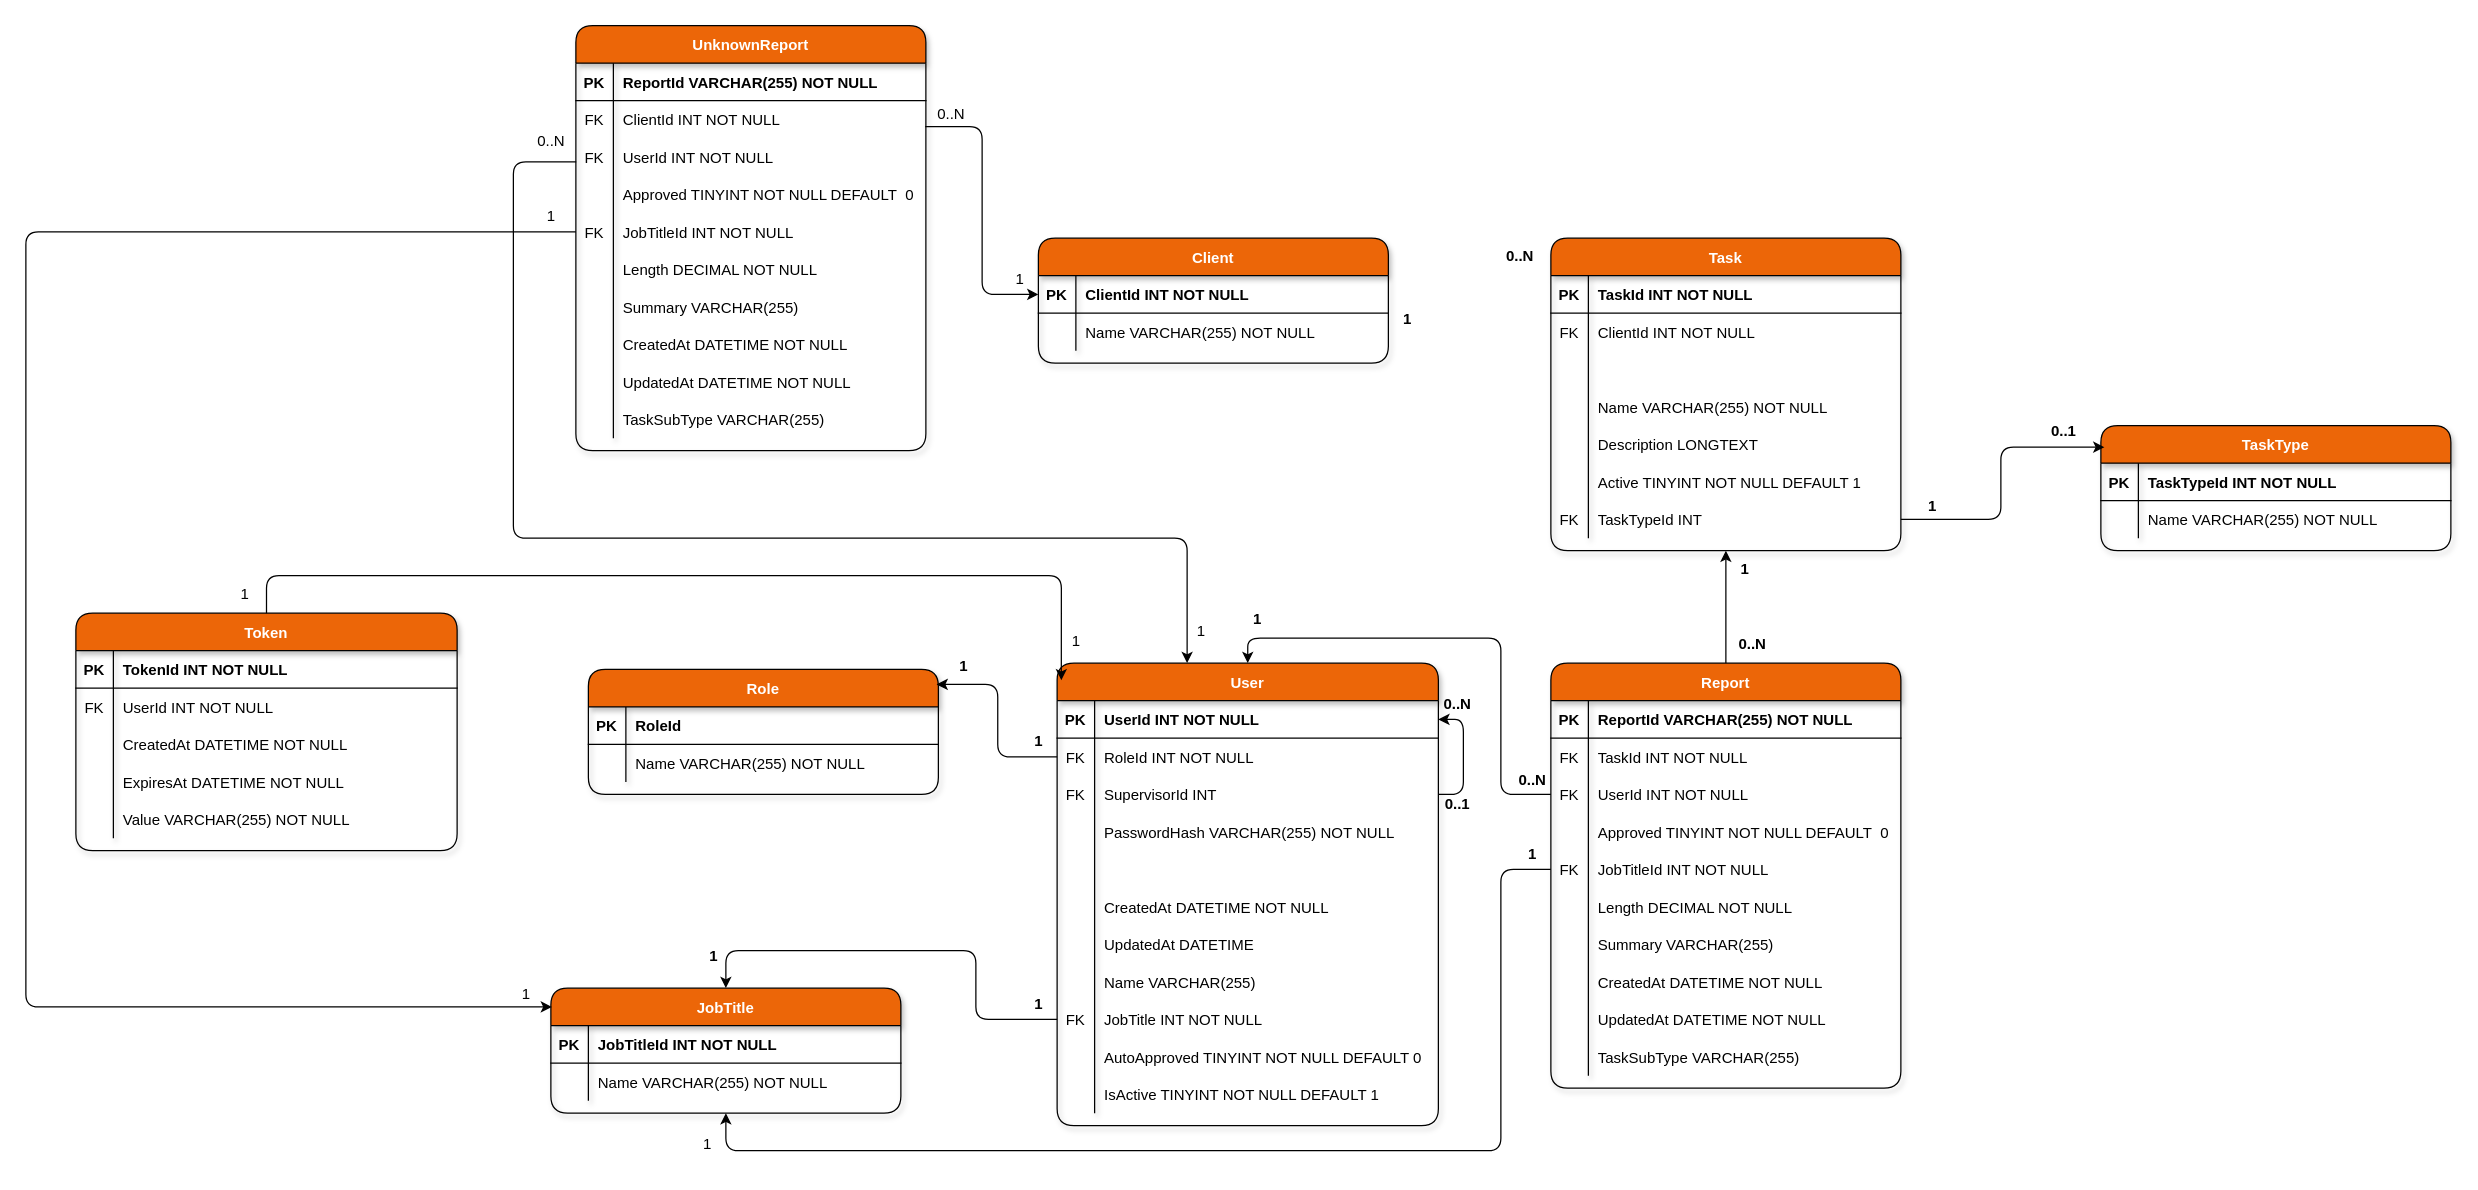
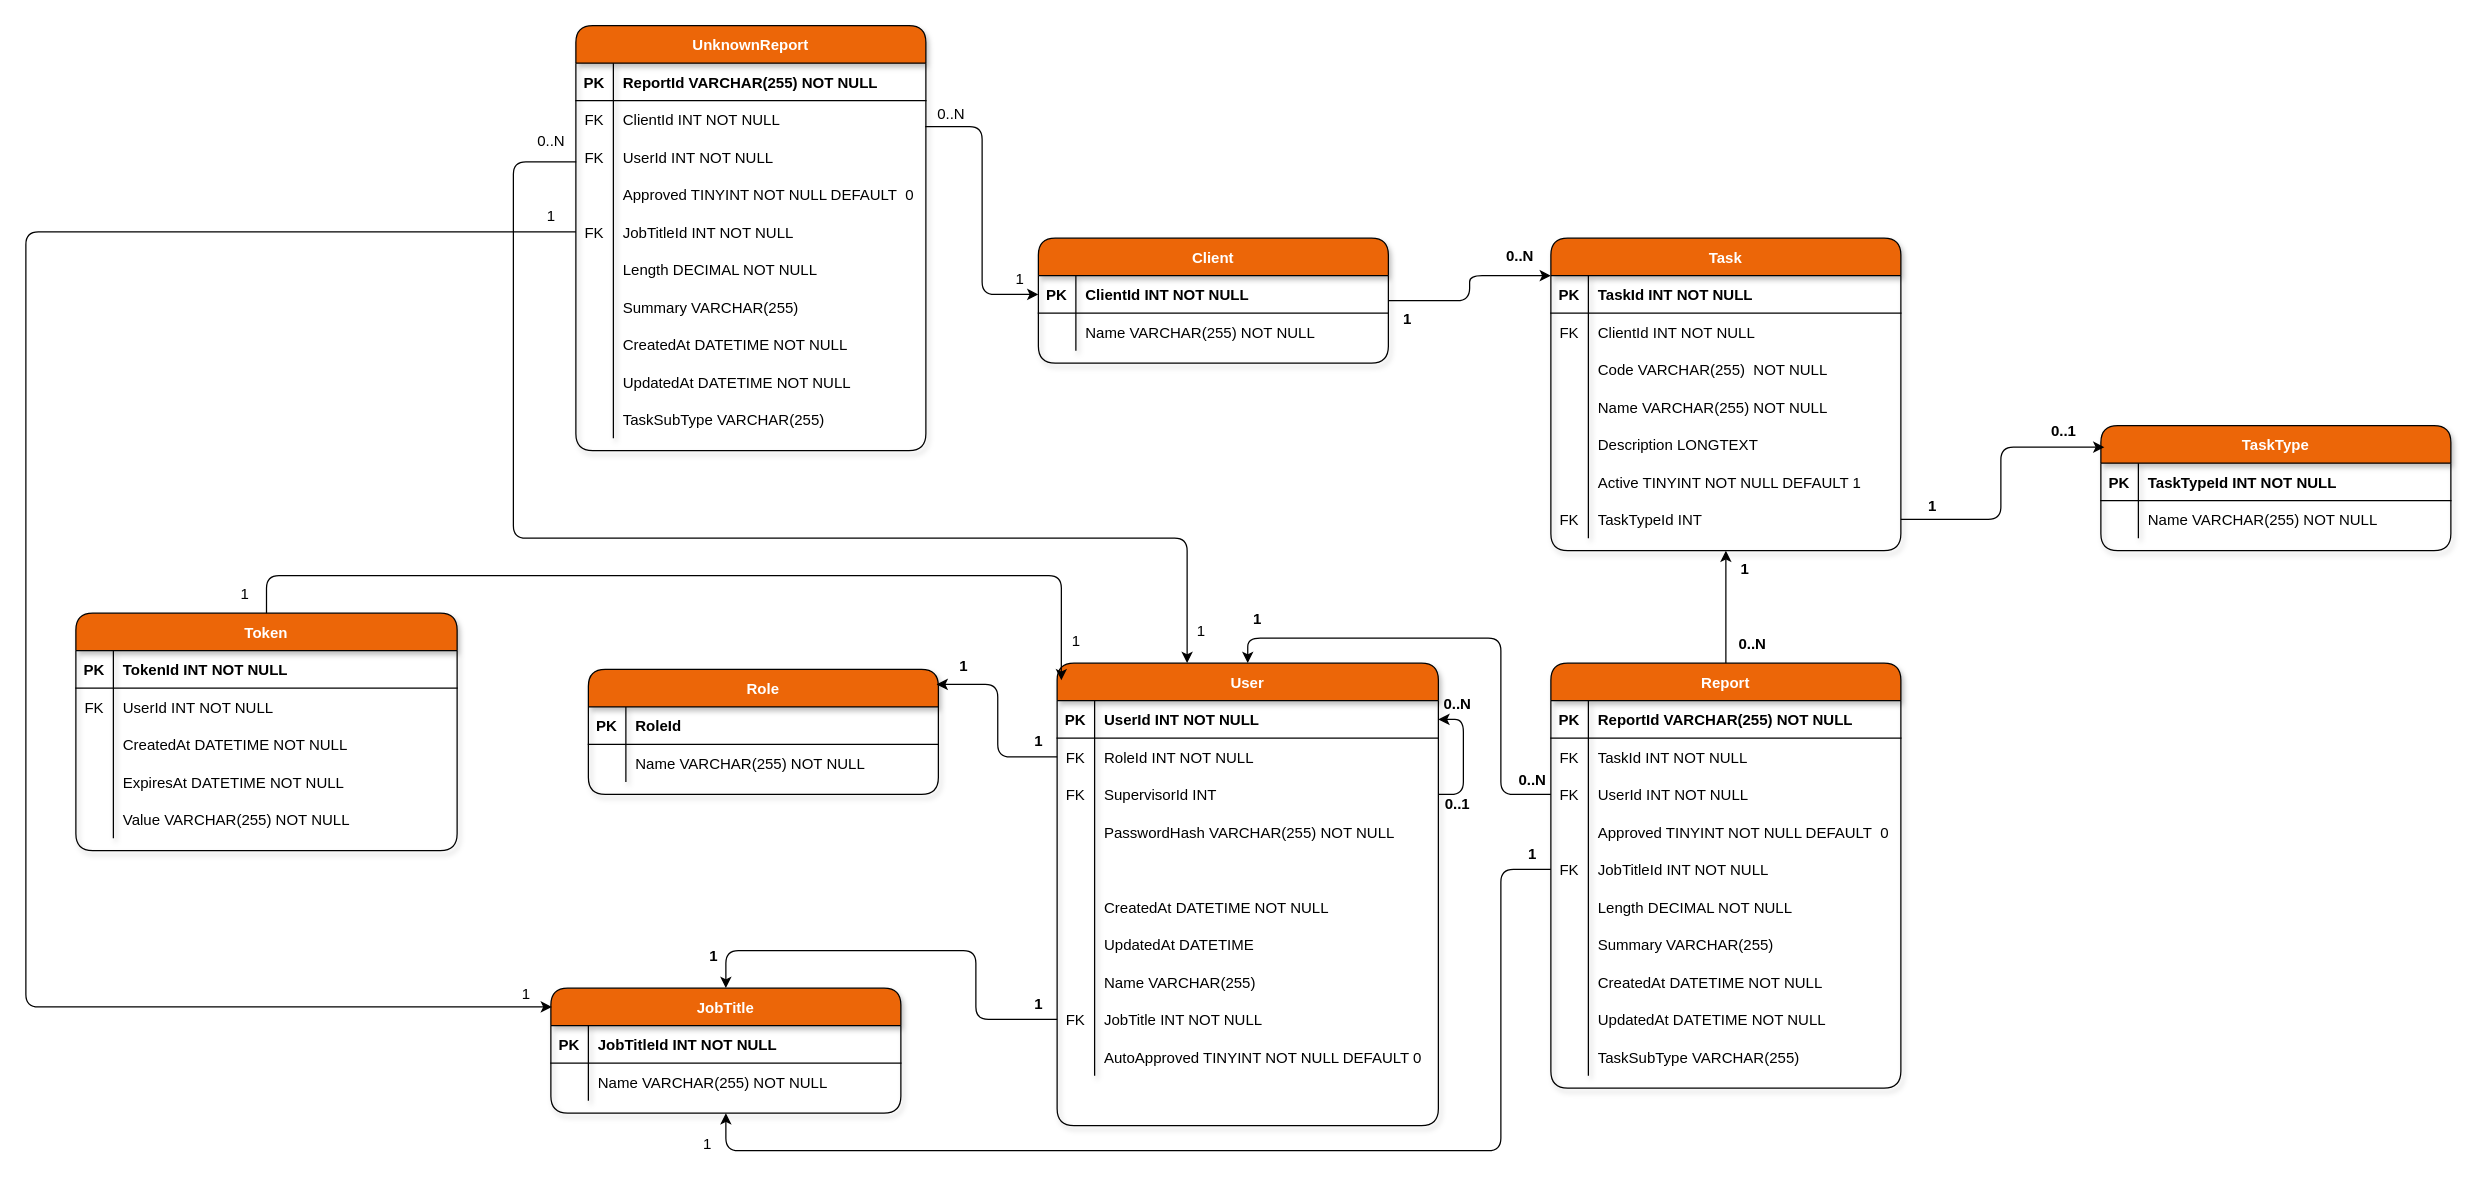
+ <mxCell id="42" style="edgeStyle=orthogonalEdgeStyle;rounded=1;orthogonalLoop=1;jettySize=auto;html=1;entryX=0;entryY=0.12;entryDx=0;entryDy=0;entryPerimeter=0;fontFamily=Helvetica;fontSize=12;fontColor=#FFFFFF;fontStyle=1;autosize=1;resizable=0;" parent="1" source="3" target="10" edge="1"><mxGeometry relative="1" as="geometry" /></mxCell>
+ <mxCell id="19" value="Code VARCHAR(255)  NOT NULL" style="shape=partialRectangle;overflow=hidden;connectable=0;fillColor=none;top=0;left=0;bottom=0;right=0;align=left;spacingLeft=6;rounded=1;" parent="17" vertex="1"><mxGeometry x="30" width="250" height="30" as="geometry"><mxRectangle width="250" height="30" as="alternateBounds" /></mxGeometry></mxCell>
- <mxCell id="112" value="IsActive TINYINT NOT NULL DEFAULT 1" style="shape=partialRectangle;overflow=hidden;connectable=0;fillColor=none;top=0;left=0;bottom=0;right=0;align=left;spacingLeft=6;rounded=1;" vertex="1" parent="110"><mxGeometry x="30" width="275" height="30" as="geometry"><mxRectangle width="275" height="30" as="alternateBounds" /></mxGeometry></mxCell>
